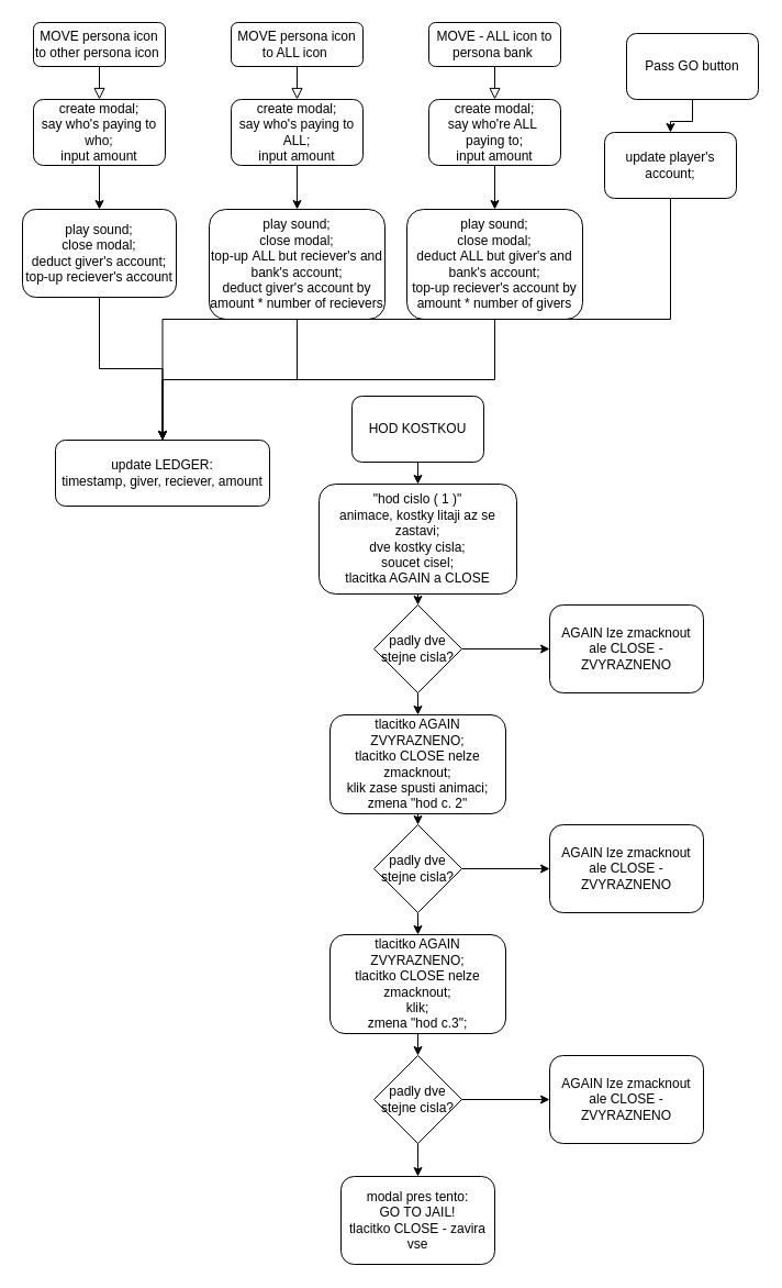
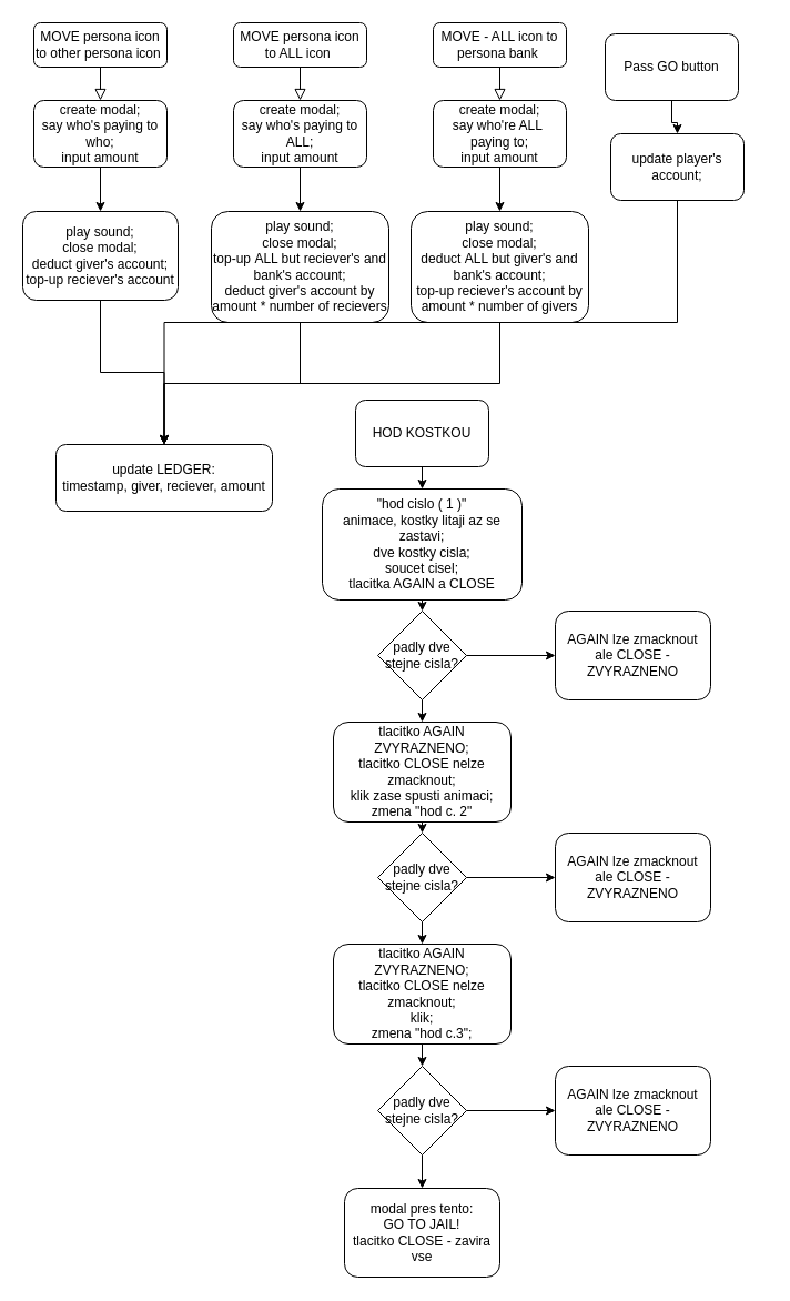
- <mxCell id="22" value="Pass GO button" style="rounded=1;whiteSpace=wrap;html=1;" vertex="1" parent="1"><mxGeometry x="570" y="30" width="120" height="60" as="geometry" /></mxCell>
+ <mxCell id="22" value="Pass GO button" style="rounded=1;whiteSpace=wrap;html=1;" vertex="1" parent="1"><mxGeometry x="545" y="30" width="120" height="60" as="geometry" /></mxCell>
